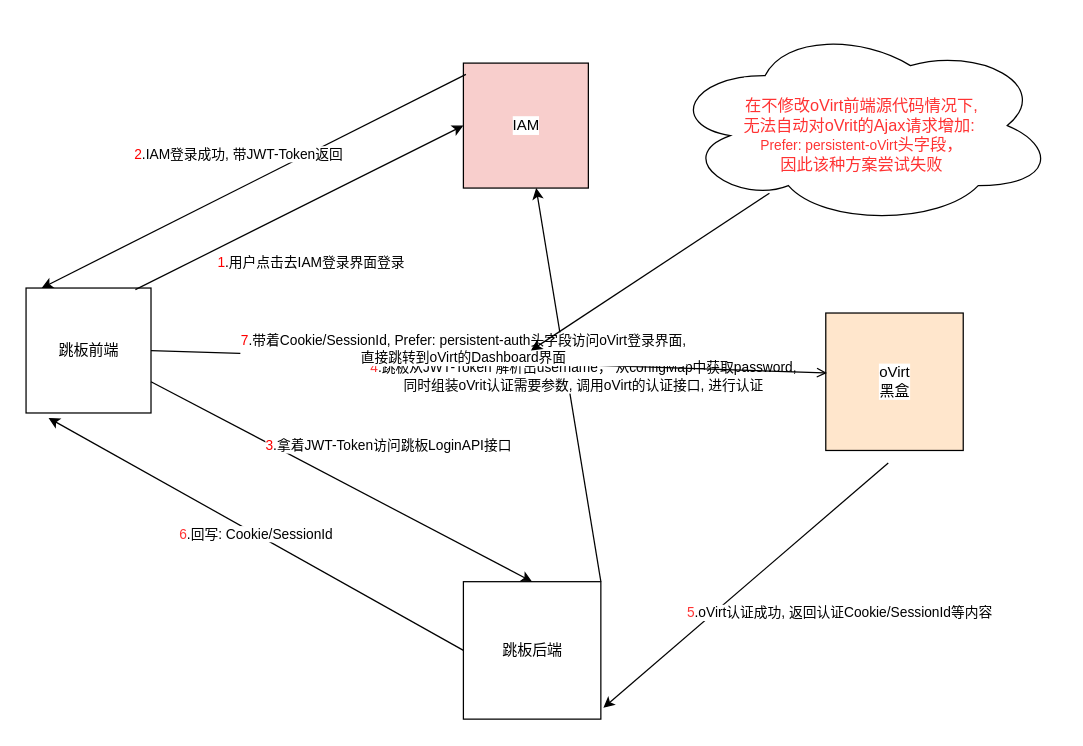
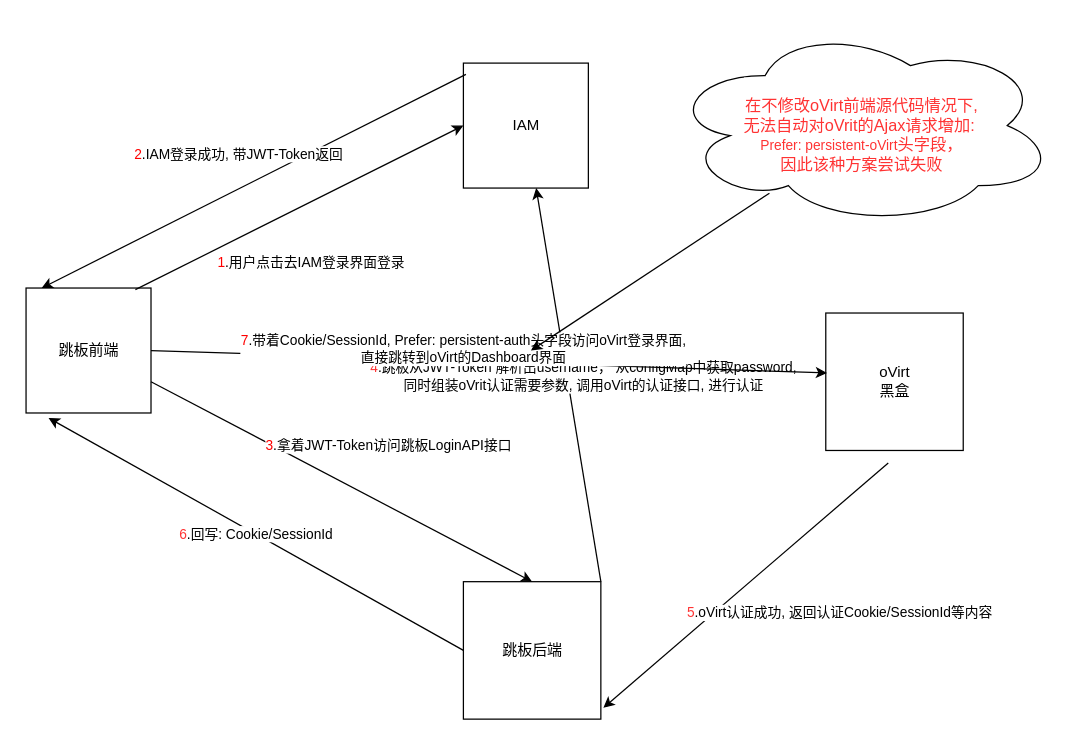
- <mxCell id="3" value="IAM" style="html=1;aspect=fixed;labelBackgroundColor=default;fillColor=#f8cecc;" parent="1" vertex="1"><mxGeometry x="370" y="50" width="100" height="100" as="geometry" /></mxCell>
+ <mxCell id="3" value="IAM" style="html=1;aspect=fixed;labelBackgroundColor=default;" parent="1" vertex="1"><mxGeometry x="370" y="50" width="100" height="100" as="geometry" /></mxCell>
- <mxCell id="14" value="" style="endArrow=open;html=1;rounded=0;entryX=0.009;entryY=0.436;entryDx=0;entryDy=0;entryPerimeter=0;exitX=1;exitY=0.5;exitDx=0;exitDy=0;labelBackgroundColor=default;" parent="1" source="2" target="12" edge="1"><mxGeometry width="50" height="50" relative="1" as="geometry"><mxPoint x="200" y="310" as="sourcePoint" /><mxPoint x="250" y="260" as="targetPoint" /></mxGeometry></mxCell>
+ <mxCell id="14" value="" style="endArrow=classic;html=1;rounded=0;entryX=0.009;entryY=0.436;entryDx=0;entryDy=0;entryPerimeter=0;exitX=1;exitY=0.5;exitDx=0;exitDy=0;labelBackgroundColor=default;" parent="1" source="2" target="12" edge="1"><mxGeometry width="50" height="50" relative="1" as="geometry"><mxPoint x="200" y="310" as="sourcePoint" /><mxPoint x="250" y="260" as="targetPoint" /></mxGeometry></mxCell>
- <mxCell id="12" value="oVirt&lt;br&gt;黑盒" style="html=1;aspect=fixed;labelBackgroundColor=default;fillColor=#ffe6cc;" parent="1" vertex="1"><mxGeometry x="660" y="250" width="110" height="110" as="geometry" /></mxCell>
+ <mxCell id="12" value="oVirt&lt;br&gt;黑盒" style="html=1;aspect=fixed;labelBackgroundColor=default;" parent="1" vertex="1"><mxGeometry x="660" y="250" width="110" height="110" as="geometry" /></mxCell>
